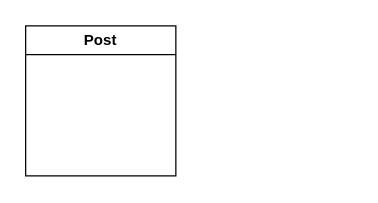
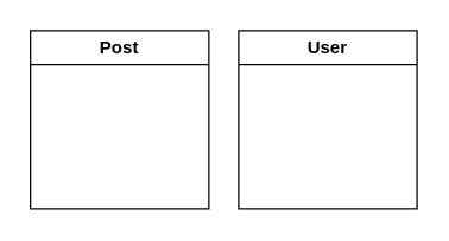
+ <mxCell id="3" value="User" style="swimlane;whiteSpace=wrap;html=1;" vertex="1" parent="1"><mxGeometry x="160" y="20" width="120" height="120" as="geometry" /></mxCell>
